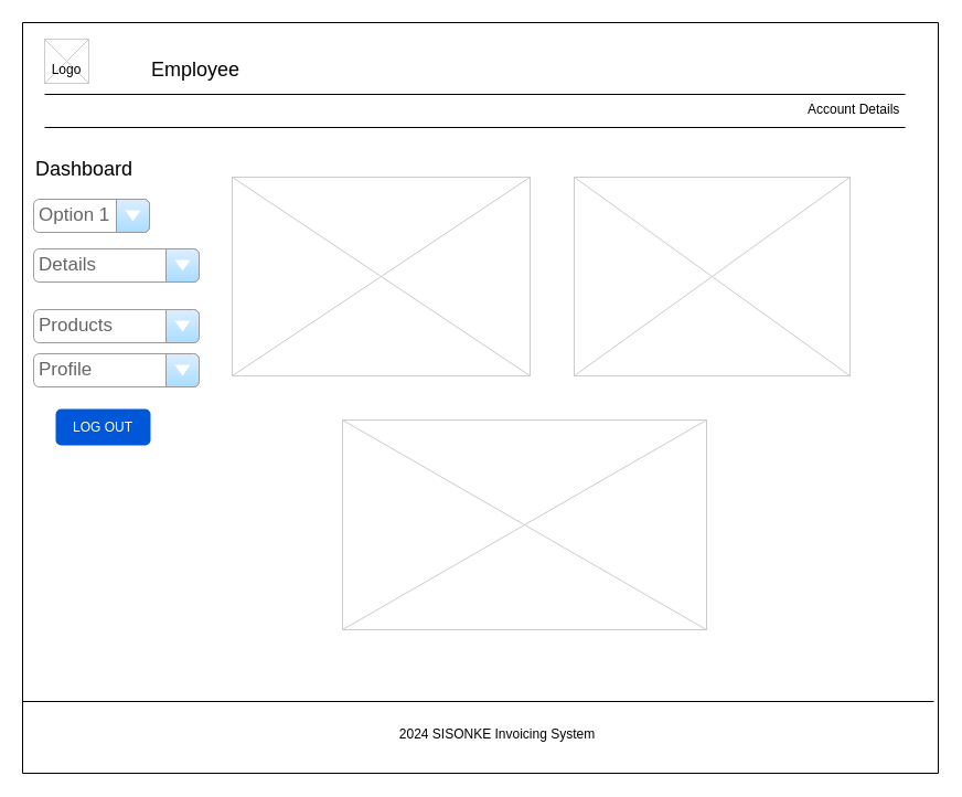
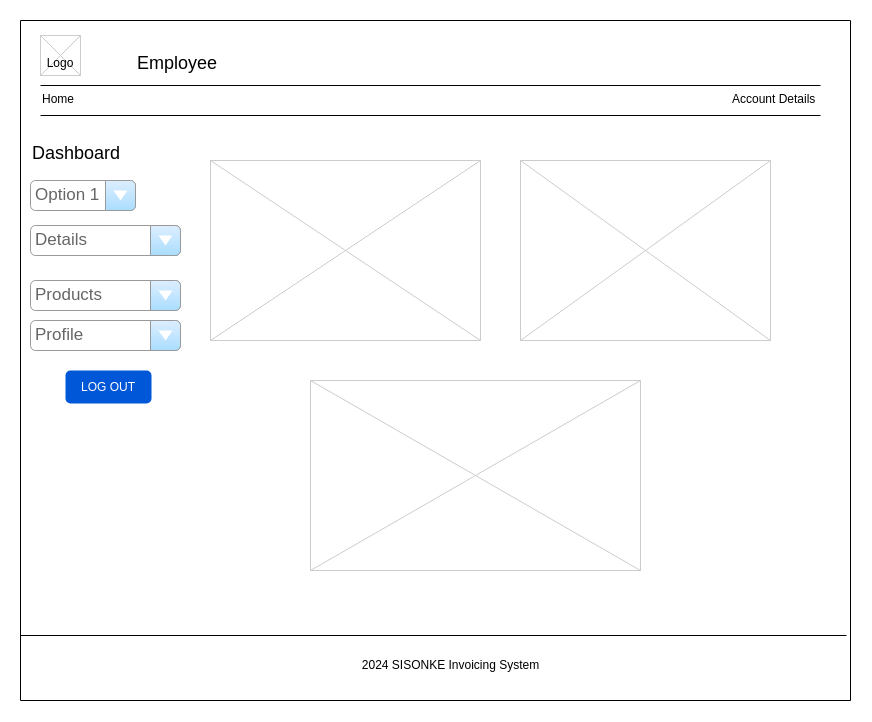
+ <mxCell id="14" value="Home" style="text;spacingTop=-5;" parent="1" vertex="1"><mxGeometry x="40" y="90" width="30" height="20" as="geometry" /></mxCell>
- <mxCell id="8" value="LOG OUT" style="rounded=1;fillColor=#0057D8;strokeColor=none;html=1;whiteSpace=wrap;fontColor=#ffffff;align=center;verticalAlign=middle;fontStyle=0;fontSize=12;sketch=0;" vertex="1" parent="2"><mxGeometry x="30" y="350" width="86" height="33" as="geometry" /></mxCell>
+ <mxCell id="8" value="LOG OUT" style="rounded=1;fillColor=#0057D8;strokeColor=none;html=1;whiteSpace=wrap;fontColor=#ffffff;align=center;verticalAlign=middle;fontStyle=0;fontSize=12;sketch=0;" vertex="1" parent="2"><mxGeometry x="45" y="350" width="86" height="33" as="geometry" /></mxCell>
